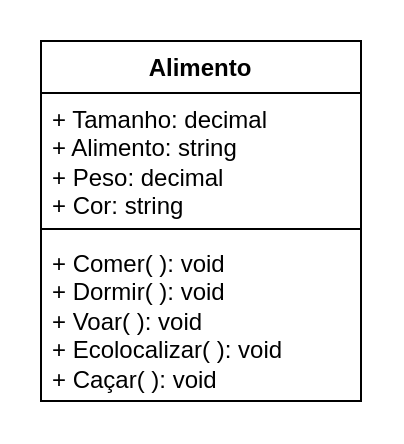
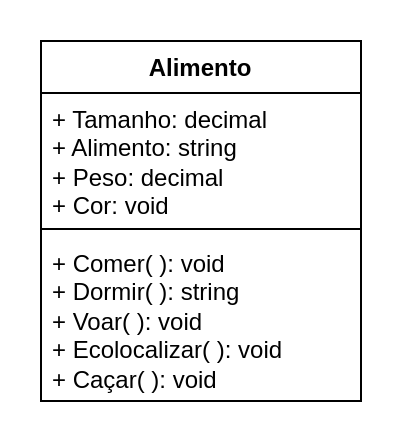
- <mxCell id="3" value="+ Tamanho: decimal&lt;br&gt;+ Alimento: string&lt;br&gt;+ Peso: decimal&lt;br&gt;+ Cor: string" style="text;strokeColor=none;fillColor=none;align=left;verticalAlign=top;spacingLeft=4;spacingRight=4;overflow=hidden;rotatable=0;points=[[0,0.5],[1,0.5]];portConstraint=eastwest;whiteSpace=wrap;html=1;" vertex="1" parent="2"><mxGeometry y="26" width="160" height="64" as="geometry" /></mxCell>
+ <mxCell id="3" value="+ Tamanho: decimal&lt;br&gt;+ Alimento: string&lt;br&gt;+ Peso: decimal&lt;br&gt;+ Cor: void" style="text;strokeColor=none;fillColor=none;align=left;verticalAlign=top;spacingLeft=4;spacingRight=4;overflow=hidden;rotatable=0;points=[[0,0.5],[1,0.5]];portConstraint=eastwest;whiteSpace=wrap;html=1;" vertex="1" parent="2"><mxGeometry y="26" width="160" height="64" as="geometry" /></mxCell>
- <mxCell id="5" value="+ Comer( ): void&lt;br&gt;+ Dormir( ): void&lt;br&gt;+ Voar( ): void&lt;br&gt;+ Ecolocalizar( ): void&lt;br&gt;+ Caçar( ): void&amp;nbsp;" style="text;strokeColor=none;fillColor=none;align=left;verticalAlign=top;spacingLeft=4;spacingRight=4;overflow=hidden;rotatable=0;points=[[0,0.5],[1,0.5]];portConstraint=eastwest;whiteSpace=wrap;html=1;" vertex="1" parent="2"><mxGeometry y="98" width="160" height="82" as="geometry" /></mxCell>
+ <mxCell id="5" value="+ Comer( ): void&lt;br&gt;+ Dormir( ): string&lt;br&gt;+ Voar( ): void&lt;br&gt;+ Ecolocalizar( ): void&lt;br&gt;+ Caçar( ): void&amp;nbsp;" style="text;strokeColor=none;fillColor=none;align=left;verticalAlign=top;spacingLeft=4;spacingRight=4;overflow=hidden;rotatable=0;points=[[0,0.5],[1,0.5]];portConstraint=eastwest;whiteSpace=wrap;html=1;" vertex="1" parent="2"><mxGeometry y="98" width="160" height="82" as="geometry" /></mxCell>
